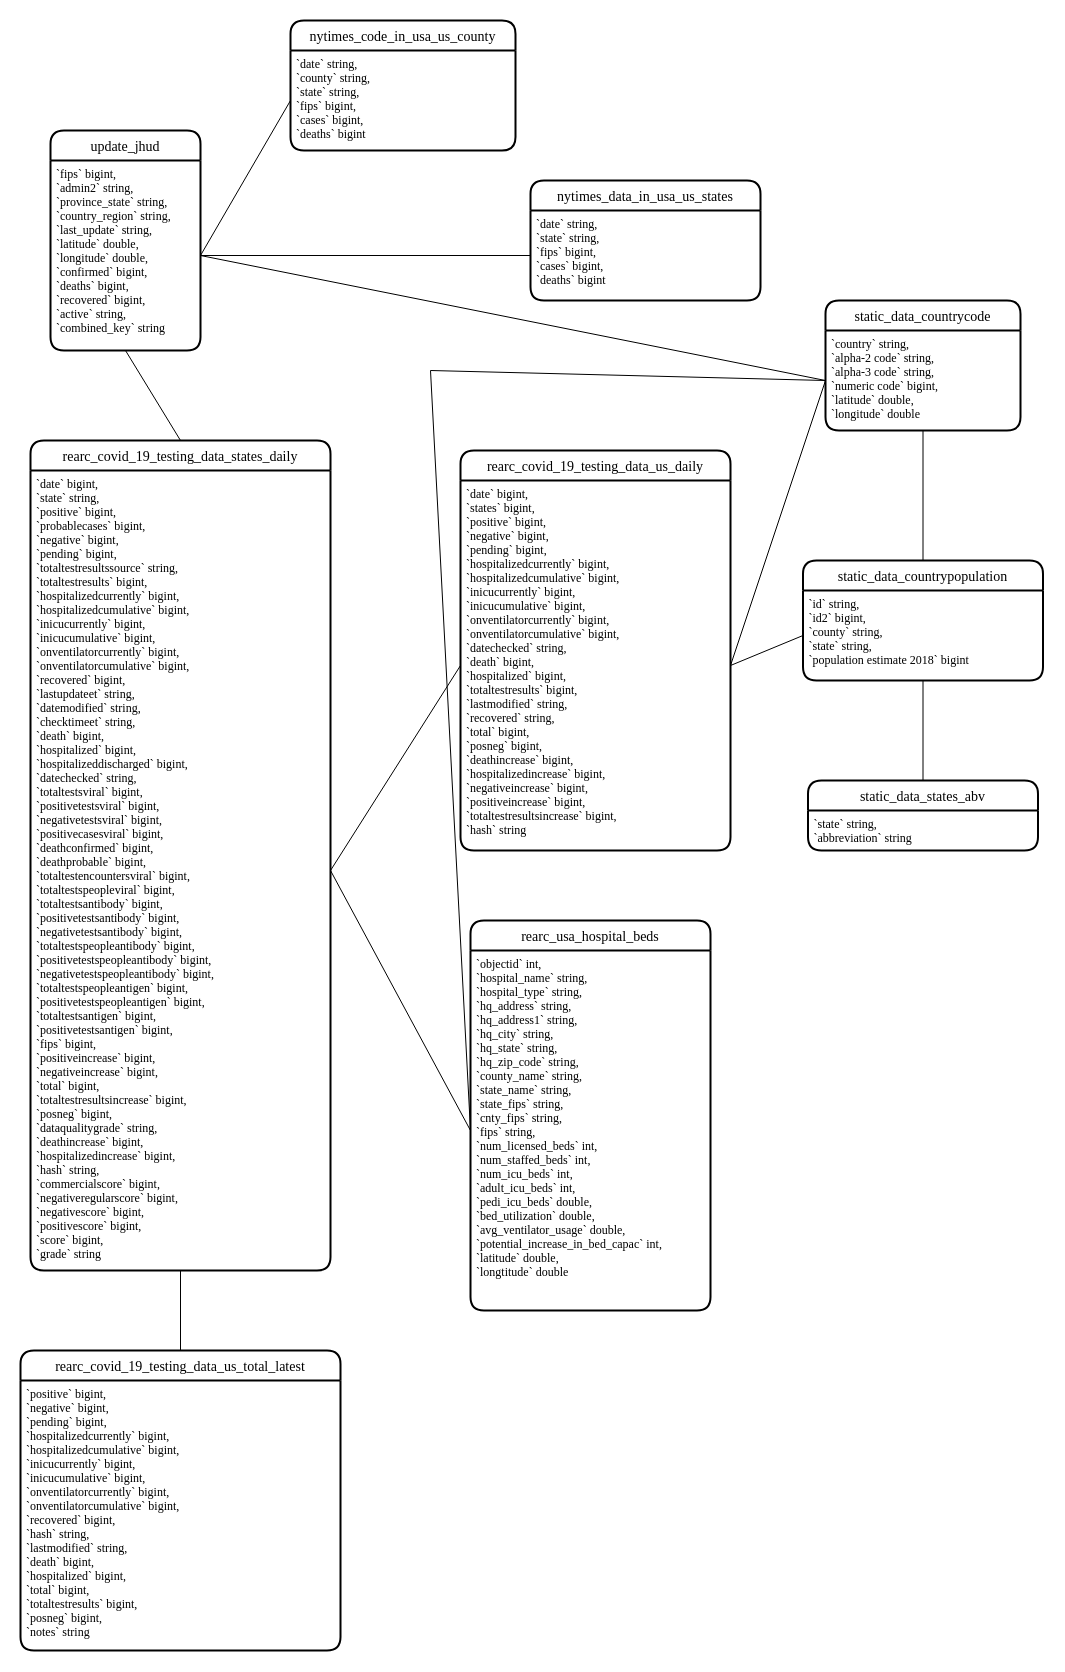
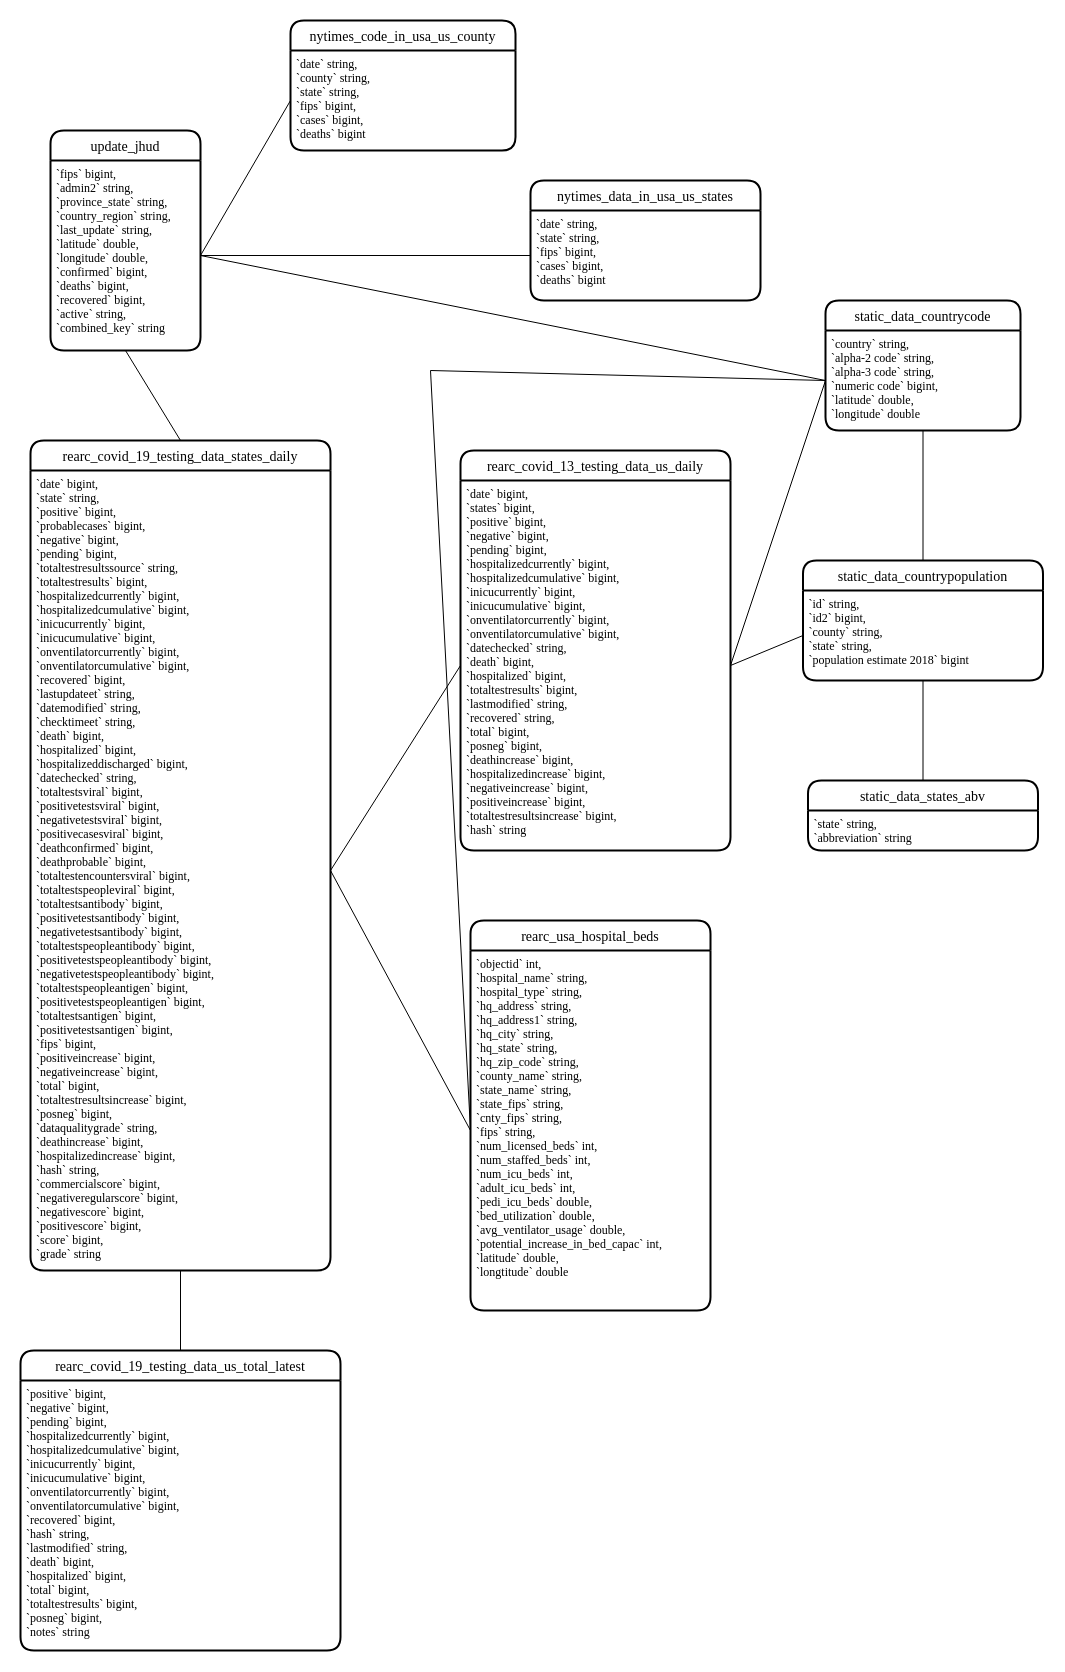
- <mxCell id="10" value="rearc_covid_19_testing_data_us_daily" style="swimlane;childLayout=stackLayout;horizontal=1;startSize=30;horizontalStack=0;rounded=1;fontSize=14;fontStyle=0;strokeWidth=2;resizeParent=0;resizeLast=1;shadow=0;dashed=0;align=center;fontFamily=Comic Sans MS;" parent="1" vertex="1"><mxGeometry x="460" y="450" width="270" height="400" as="geometry"><mxRectangle x="400" y="90" width="110" height="30" as="alternateBounds" /></mxGeometry></mxCell>
+ <mxCell id="10" value="rearc_covid_13_testing_data_us_daily" style="swimlane;childLayout=stackLayout;horizontal=1;startSize=30;horizontalStack=0;rounded=1;fontSize=14;fontStyle=0;strokeWidth=2;resizeParent=0;resizeLast=1;shadow=0;dashed=0;align=center;fontFamily=Comic Sans MS;" parent="1" vertex="1"><mxGeometry x="460" y="450" width="270" height="400" as="geometry"><mxRectangle x="400" y="90" width="110" height="30" as="alternateBounds" /></mxGeometry></mxCell>
